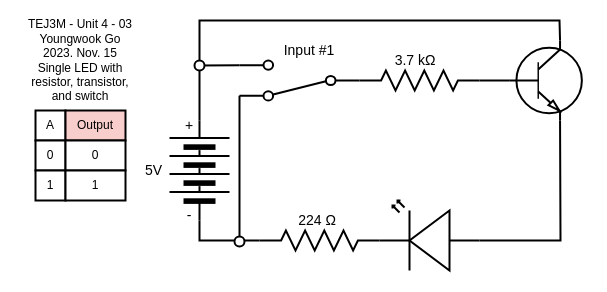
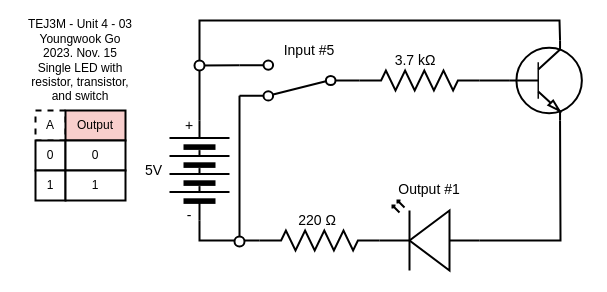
- <mxCell id="18" value="Input #1" style="text;html=1;strokeColor=none;fillColor=none;align=center;verticalAlign=middle;whiteSpace=wrap;rounded=0;strokeWidth=2;fontSize=14;" vertex="1" parent="1"><mxGeometry x="259" y="40" width="100" height="20" as="geometry" /></mxCell>
+ <mxCell id="18" value="Input #5" style="text;html=1;strokeColor=none;fillColor=none;align=center;verticalAlign=middle;whiteSpace=wrap;rounded=0;strokeWidth=2;fontSize=14;" vertex="1" parent="1"><mxGeometry x="259" y="40" width="100" height="20" as="geometry" /></mxCell>
- <mxCell id="3" value="A" style="rounded=0;whiteSpace=wrap;html=1;strokeWidth=2;glass=0;" parent="1" vertex="1"><mxGeometry x="35" y="110" width="30" height="30" as="geometry" /></mxCell>
+ <mxCell id="3" value="A" style="rounded=0;whiteSpace=wrap;html=1;strokeWidth=2;glass=0;dashed=1;" parent="1" vertex="1"><mxGeometry x="35" y="110" width="30" height="30" as="geometry" /></mxCell>
+ <mxCell id="27" value="Output #1" style="text;html=1;strokeColor=none;fillColor=none;align=center;verticalAlign=bottom;whiteSpace=wrap;rounded=0;strokeWidth=2;fontSize=14;" vertex="1" parent="1"><mxGeometry x="379" y="180" width="100" height="20" as="geometry" /></mxCell>
- <mxCell id="28" value="&lt;span style=&quot;font-size: 14px;&quot;&gt;224&amp;nbsp;Ω&lt;/span&gt;&amp;nbsp;" style="text;html=1;strokeColor=none;fillColor=none;align=center;verticalAlign=middle;whiteSpace=wrap;rounded=0;strokeWidth=2;fontSize=14;" vertex="1" parent="1"><mxGeometry x="259" y="210" width="120" height="20" as="geometry" /></mxCell>
+ <mxCell id="28" value="&lt;span style=&quot;font-size: 14px;&quot;&gt;220&amp;nbsp;Ω&lt;/span&gt;&amp;nbsp;" style="text;html=1;strokeColor=none;fillColor=none;align=center;verticalAlign=middle;whiteSpace=wrap;rounded=0;strokeWidth=2;fontSize=14;" vertex="1" parent="1"><mxGeometry x="259" y="210" width="120" height="20" as="geometry" /></mxCell>
